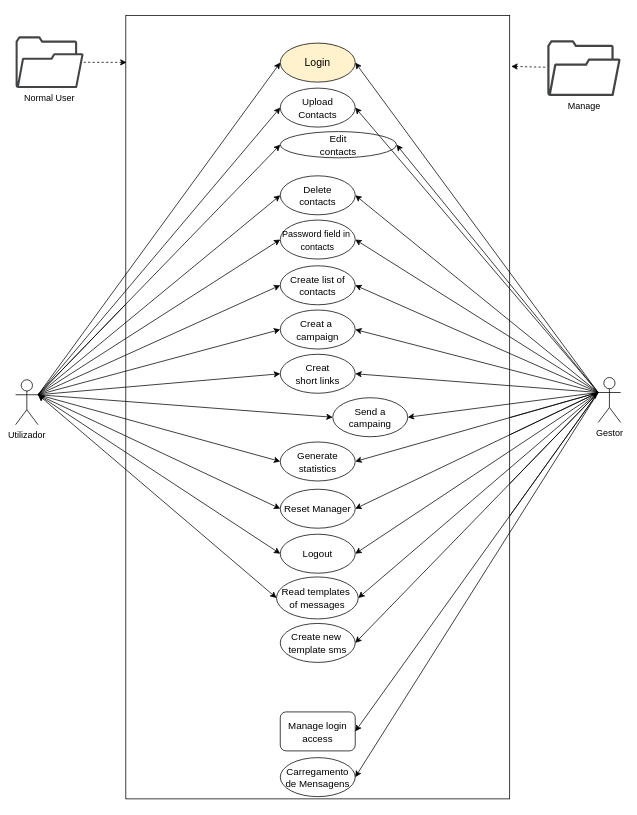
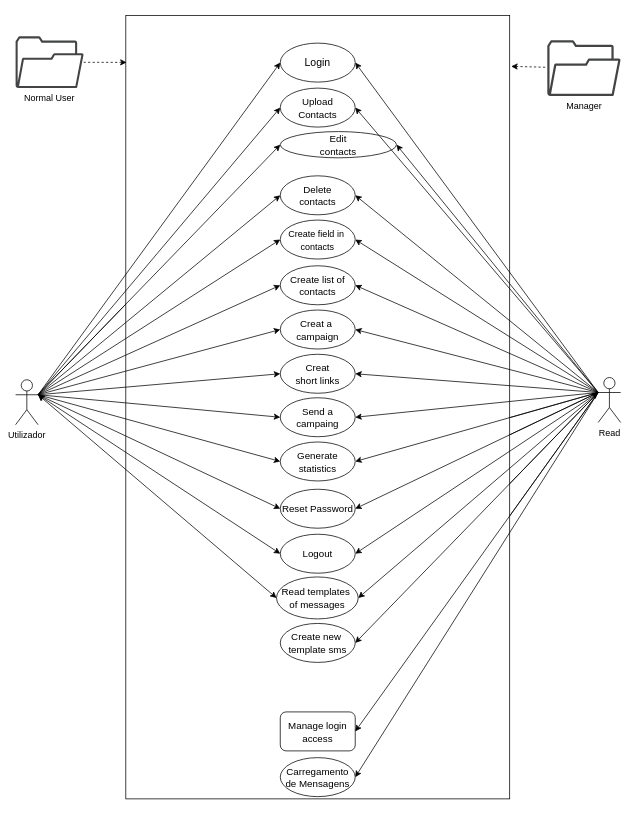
- <mxCell id="10" value="Login" style="ellipse;whiteSpace=wrap;html=1;fontSize=14;fillColor=#fff2cc;" parent="1" vertex="1"><mxGeometry x="373" y="57" width="100" height="52" as="geometry" /></mxCell>
+ <mxCell id="10" value="Login" style="ellipse;whiteSpace=wrap;html=1;fontSize=14;" parent="1" vertex="1"><mxGeometry x="373" y="57" width="100" height="52" as="geometry" /></mxCell>
- <mxCell id="50" value="Manage" style="sketch=0;pointerEvents=1;shadow=0;dashed=0;html=1;strokeColor=none;fillColor=#434445;aspect=fixed;labelPosition=center;verticalLabelPosition=bottom;verticalAlign=top;align=center;outlineConnect=0;shape=mxgraph.vvd.folder;" parent="1" vertex="1"><mxGeometry x="729.16" y="53.32" width="97.84" height="74.36" as="geometry" /></mxCell>
+ <mxCell id="50" value="Manager" style="sketch=0;pointerEvents=1;shadow=0;dashed=0;html=1;strokeColor=none;fillColor=#434445;aspect=fixed;labelPosition=center;verticalLabelPosition=bottom;verticalAlign=top;align=center;outlineConnect=0;shape=mxgraph.vvd.folder;" parent="1" vertex="1"><mxGeometry x="729.16" y="53.32" width="97.84" height="74.36" as="geometry" /></mxCell>
- <mxCell id="23" value="&lt;span style=&quot;font-size: 12px;&quot;&gt;Password field in&amp;nbsp;&lt;br&gt;contacts&lt;br&gt;&lt;/span&gt;" style="ellipse;whiteSpace=wrap;html=1;fontSize=14;" parent="1" vertex="1"><mxGeometry x="373" y="293" width="100" height="52" as="geometry" /></mxCell>
+ <mxCell id="23" value="&lt;span style=&quot;font-size: 12px;&quot;&gt;Create field in&amp;nbsp;&lt;br&gt;contacts&lt;br&gt;&lt;/span&gt;" style="ellipse;whiteSpace=wrap;html=1;fontSize=14;" parent="1" vertex="1"><mxGeometry x="373" y="293" width="100" height="52" as="geometry" /></mxCell>
- <mxCell id="16" value="&lt;span style=&quot;font-size: 13px;&quot;&gt;Send a campaing&lt;/span&gt;" style="ellipse;whiteSpace=wrap;html=1;fontSize=14;" parent="1" vertex="1"><mxGeometry x="443" y="530" width="100" height="52" as="geometry" /></mxCell>
+ <mxCell id="16" value="&lt;span style=&quot;font-size: 13px;&quot;&gt;Send a campaing&lt;/span&gt;" style="ellipse;whiteSpace=wrap;html=1;fontSize=14;" parent="1" vertex="1"><mxGeometry x="373" y="530" width="100" height="52" as="geometry" /></mxCell>
- <mxCell id="8" value="Gestor" style="shape=umlActor;verticalLabelPosition=bottom;verticalAlign=top;html=1;outlineConnect=0;" parent="1" vertex="1"><mxGeometry x="797" y="503" width="30" height="60" as="geometry" /></mxCell>
+ <mxCell id="8" value="Read" style="shape=umlActor;verticalLabelPosition=bottom;verticalAlign=top;html=1;outlineConnect=0;" parent="1" vertex="1"><mxGeometry x="797" y="503" width="30" height="60" as="geometry" /></mxCell>
- <mxCell id="22" value="&lt;span style=&quot;font-size: 13px;&quot;&gt;Reset Manager&lt;/span&gt;" style="ellipse;whiteSpace=wrap;html=1;fontSize=14;" parent="1" vertex="1"><mxGeometry x="373" y="652" width="100" height="52" as="geometry" /></mxCell>
+ <mxCell id="22" value="&lt;span style=&quot;font-size: 13px;&quot;&gt;Reset Password&lt;/span&gt;" style="ellipse;whiteSpace=wrap;html=1;fontSize=14;" parent="1" vertex="1"><mxGeometry x="373" y="652" width="100" height="52" as="geometry" /></mxCell>
